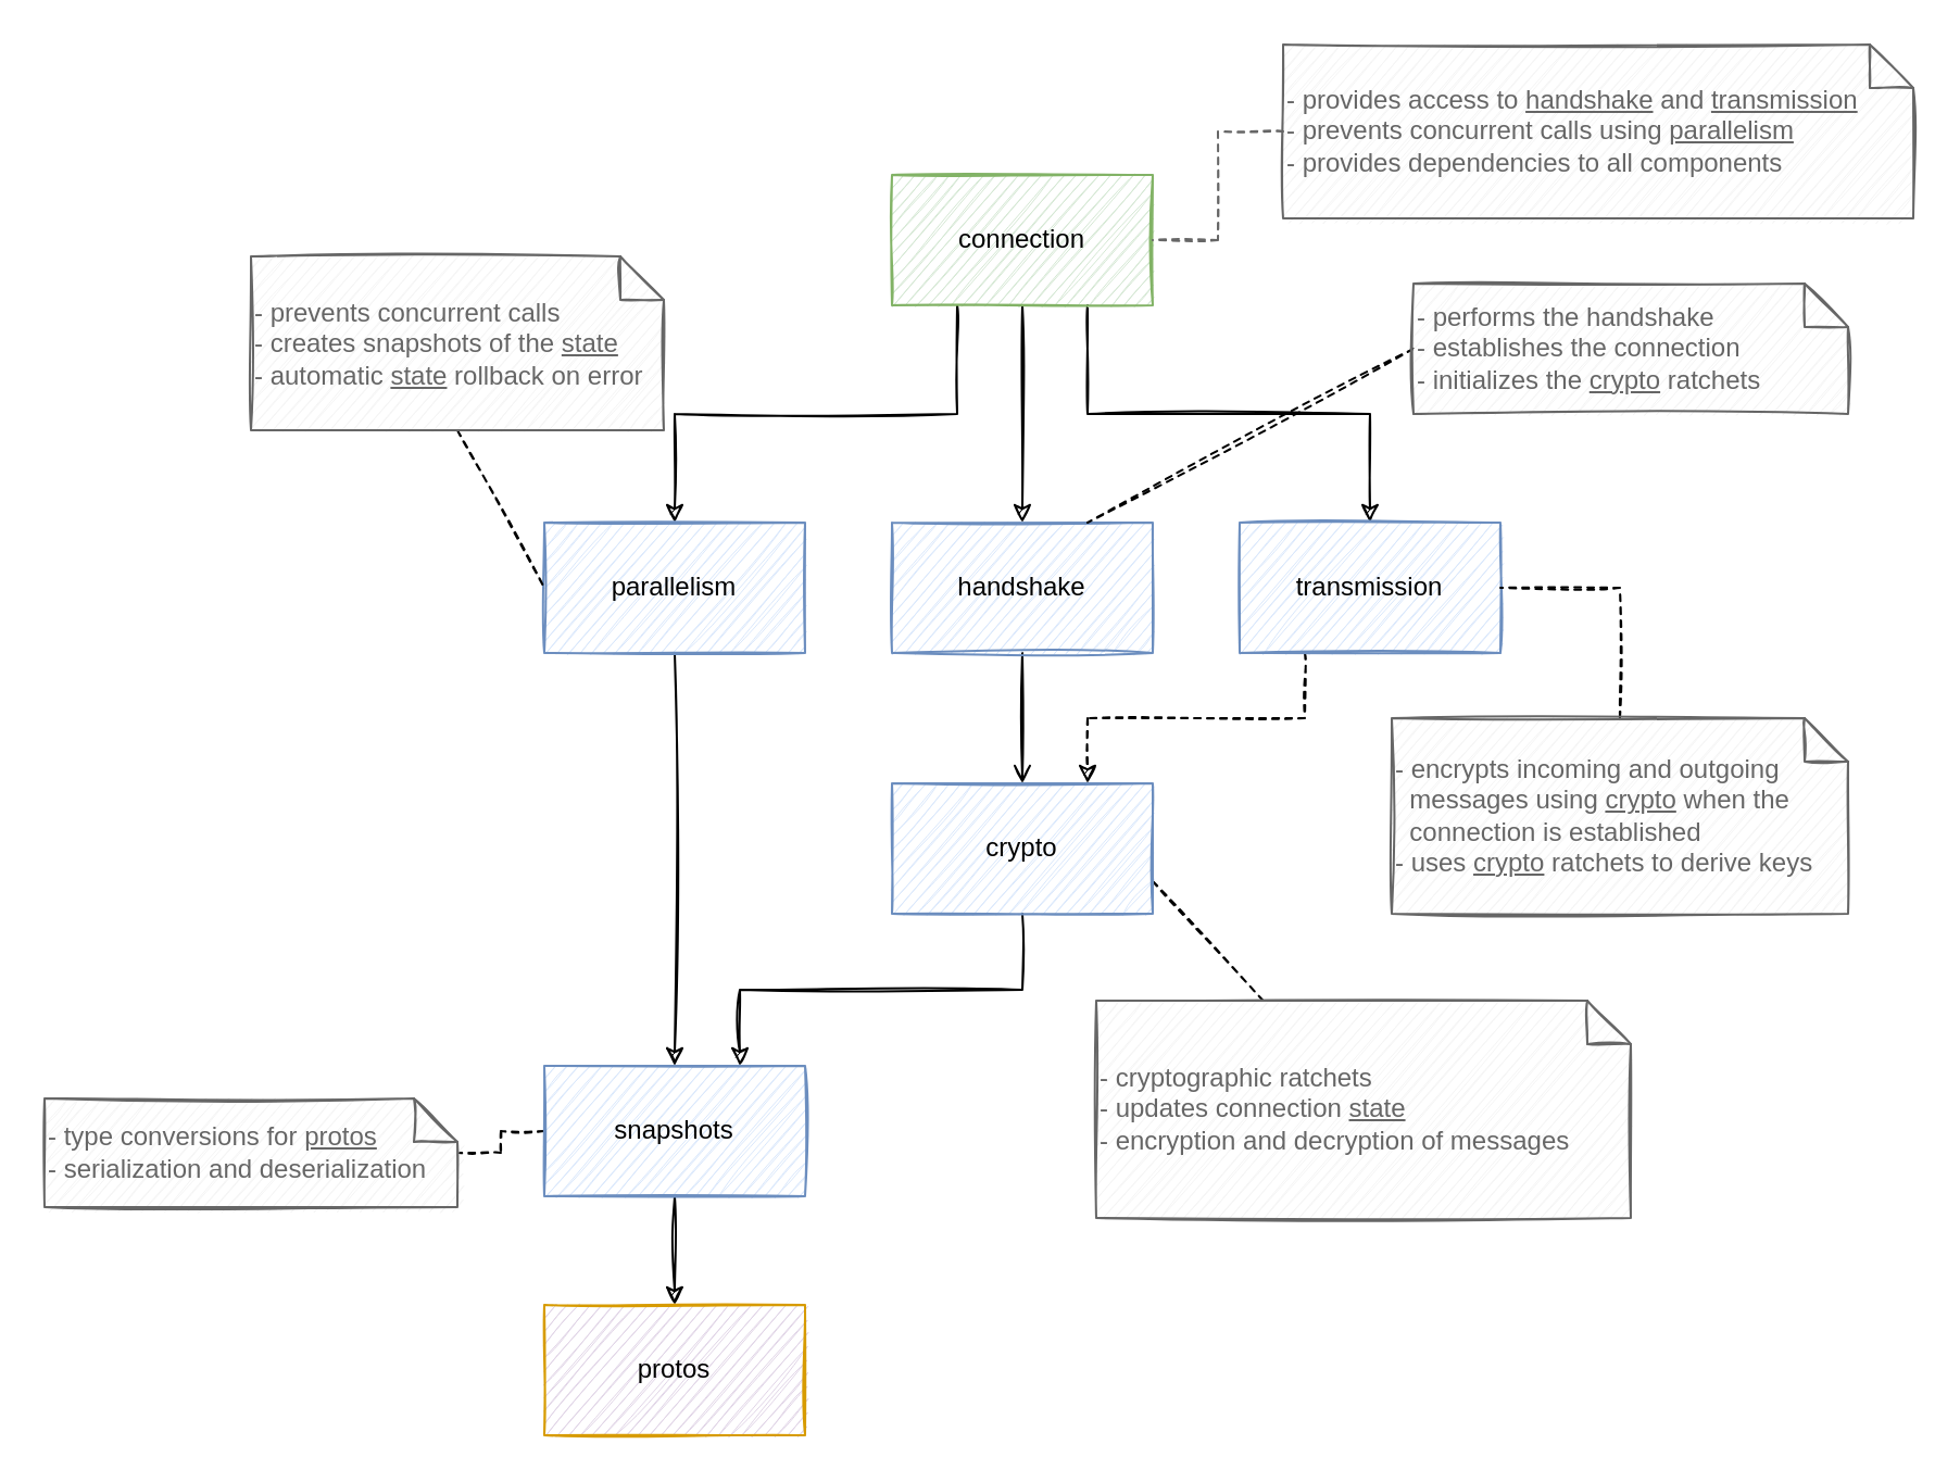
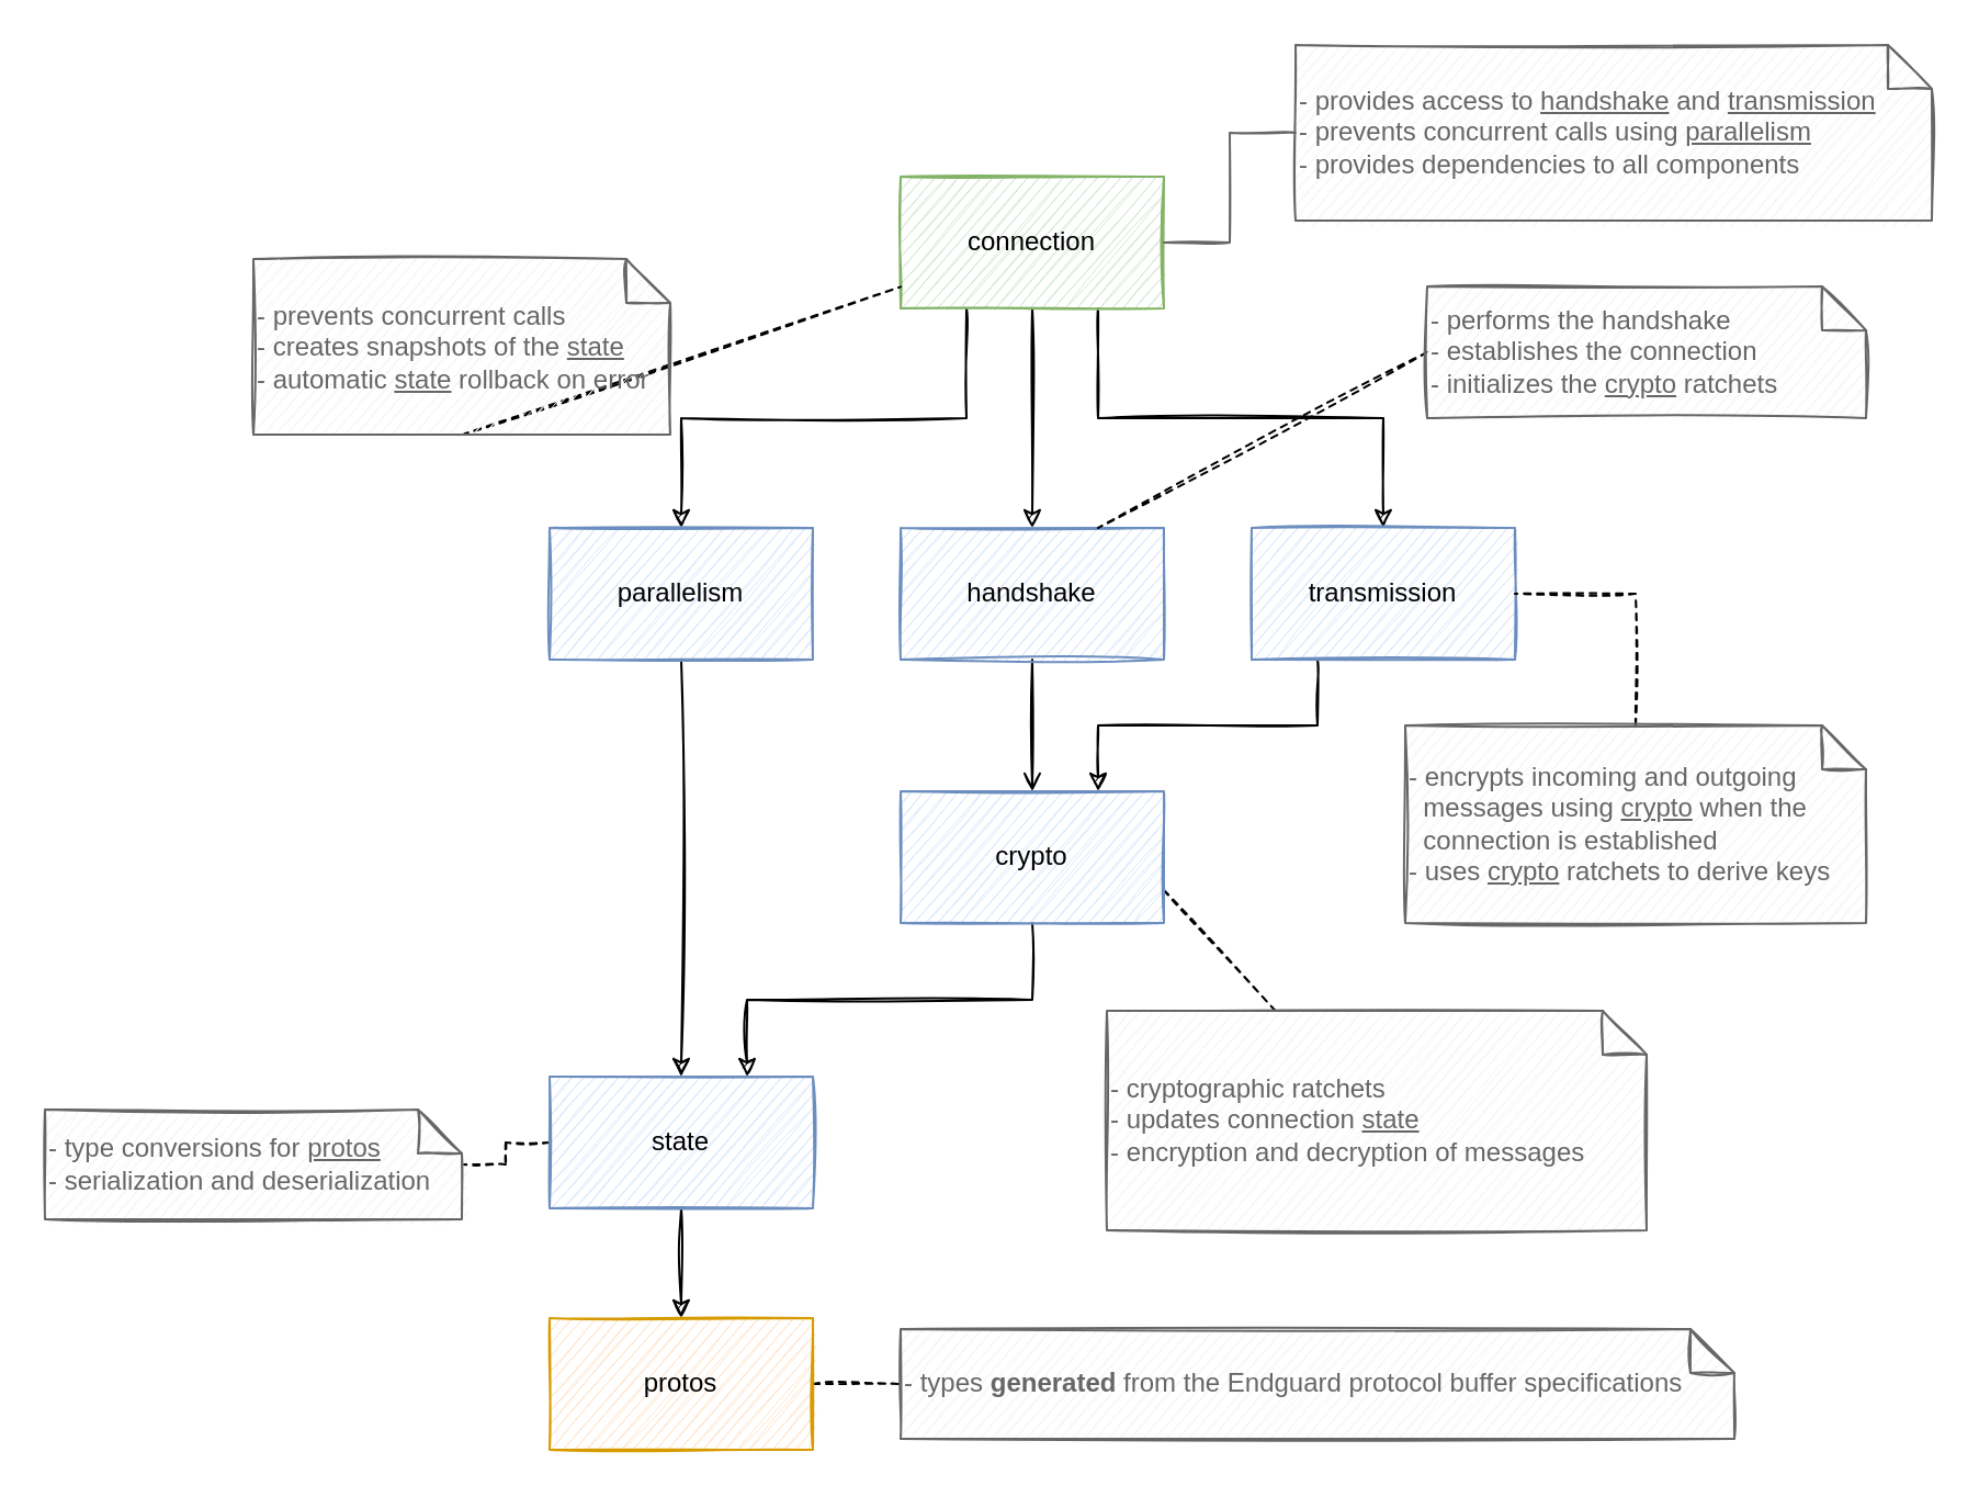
- <mxCell id="20" style="edgeStyle=orthogonalEdgeStyle;rounded=0;sketch=1;orthogonalLoop=1;jettySize=auto;html=1;exitX=0;exitY=0.5;exitDx=0;exitDy=0;exitPerimeter=0;fontColor=#666666;fillColor=#f5f5f5;strokeColor=#666666;endArrow=none;endFill=0;dashed=1;" parent="1" source="21" target="5" edge="1"><mxGeometry relative="1" as="geometry" /></mxCell>
+ <mxCell id="20" style="edgeStyle=orthogonalEdgeStyle;rounded=0;sketch=1;orthogonalLoop=1;jettySize=auto;html=1;exitX=0;exitY=0.5;exitDx=0;exitDy=0;exitPerimeter=0;fontColor=#666666;fillColor=#f5f5f5;strokeColor=#666666;endArrow=none;endFill=0;dashed=0;" parent="1" source="21" target="5" edge="1"><mxGeometry relative="1" as="geometry" /></mxCell>
- <mxCell id="22" style="rounded=0;sketch=1;orthogonalLoop=1;jettySize=auto;html=1;exitX=0.5;exitY=1;exitDx=0;exitDy=0;exitPerimeter=0;entryX=0;entryY=0.5;entryDx=0;entryDy=0;dashed=1;fontColor=#666666;endArrow=none;endFill=0;" parent="1" source="23" target="10" edge="1"><mxGeometry relative="1" as="geometry" /></mxCell>
+ <mxCell id="22" style="rounded=0;sketch=1;orthogonalLoop=1;jettySize=auto;html=1;exitX=0.5;exitY=1;exitDx=0;exitDy=0;exitPerimeter=0;dashed=1;fontColor=#666666;endArrow=none;endFill=0;" parent="1" source="23" target="5" edge="1"><mxGeometry relative="1" as="geometry" /></mxCell>
- <mxCell id="13" style="edgeStyle=orthogonalEdgeStyle;rounded=0;orthogonalLoop=1;jettySize=auto;html=1;exitX=0.25;exitY=1;exitDx=0;exitDy=0;entryX=0.75;entryY=0;entryDx=0;entryDy=0;sketch=1;dashed=1;" parent="1" source="14" target="8" edge="1"><mxGeometry relative="1" as="geometry" /></mxCell>
+ <mxCell id="13" style="edgeStyle=orthogonalEdgeStyle;rounded=0;orthogonalLoop=1;jettySize=auto;html=1;exitX=0.25;exitY=1;exitDx=0;exitDy=0;entryX=0.75;entryY=0;entryDx=0;entryDy=0;sketch=1;" parent="1" source="14" target="8" edge="1"><mxGeometry relative="1" as="geometry" /></mxCell>
- <mxCell id="17" value="snapshots" style="rounded=0;whiteSpace=wrap;html=1;sketch=1;fillColor=#dae8fc;strokeColor=#6c8ebf;" parent="1" vertex="1"><mxGeometry x="250" y="490" width="120" height="60" as="geometry" /></mxCell>
+ <mxCell id="17" value="state" style="rounded=0;whiteSpace=wrap;html=1;sketch=1;fillColor=#dae8fc;strokeColor=#6c8ebf;" parent="1" vertex="1"><mxGeometry x="250" y="490" width="120" height="60" as="geometry" /></mxCell>
- <mxCell id="19" value="protos" style="rounded=0;whiteSpace=wrap;html=1;fillColor=#e1d5e7;strokeColor=#d79b00;sketch=1;" parent="1" vertex="1"><mxGeometry x="250" y="600" width="120" height="60" as="geometry" /></mxCell>
+ <mxCell id="19" value="protos" style="rounded=0;whiteSpace=wrap;html=1;fillColor=#ffe6cc;strokeColor=#d79b00;sketch=1;" parent="1" vertex="1"><mxGeometry x="250" y="600" width="120" height="60" as="geometry" /></mxCell>
+ <mxCell id="18" style="edgeStyle=orthogonalEdgeStyle;rounded=0;sketch=1;orthogonalLoop=1;jettySize=auto;html=1;exitX=1;exitY=0.5;exitDx=0;exitDy=0;entryX=0;entryY=0.5;entryDx=0;entryDy=0;entryPerimeter=0;dashed=1;fontColor=#666666;endArrow=none;endFill=0;" parent="1" source="19" target="25" edge="1"><mxGeometry relative="1" as="geometry" /></mxCell>
+ <mxCell id="25" value="- types &lt;b&gt;generated&lt;/b&gt; from the Endguard protocol buffer specifications" style="shape=note;size=20;whiteSpace=wrap;html=1;align=left;sketch=1;fillColor=#f5f5f5;strokeColor=#666666;fontColor=#666666;" parent="1" vertex="1"><mxGeometry x="410" y="605" width="380" height="50" as="geometry" /></mxCell>
